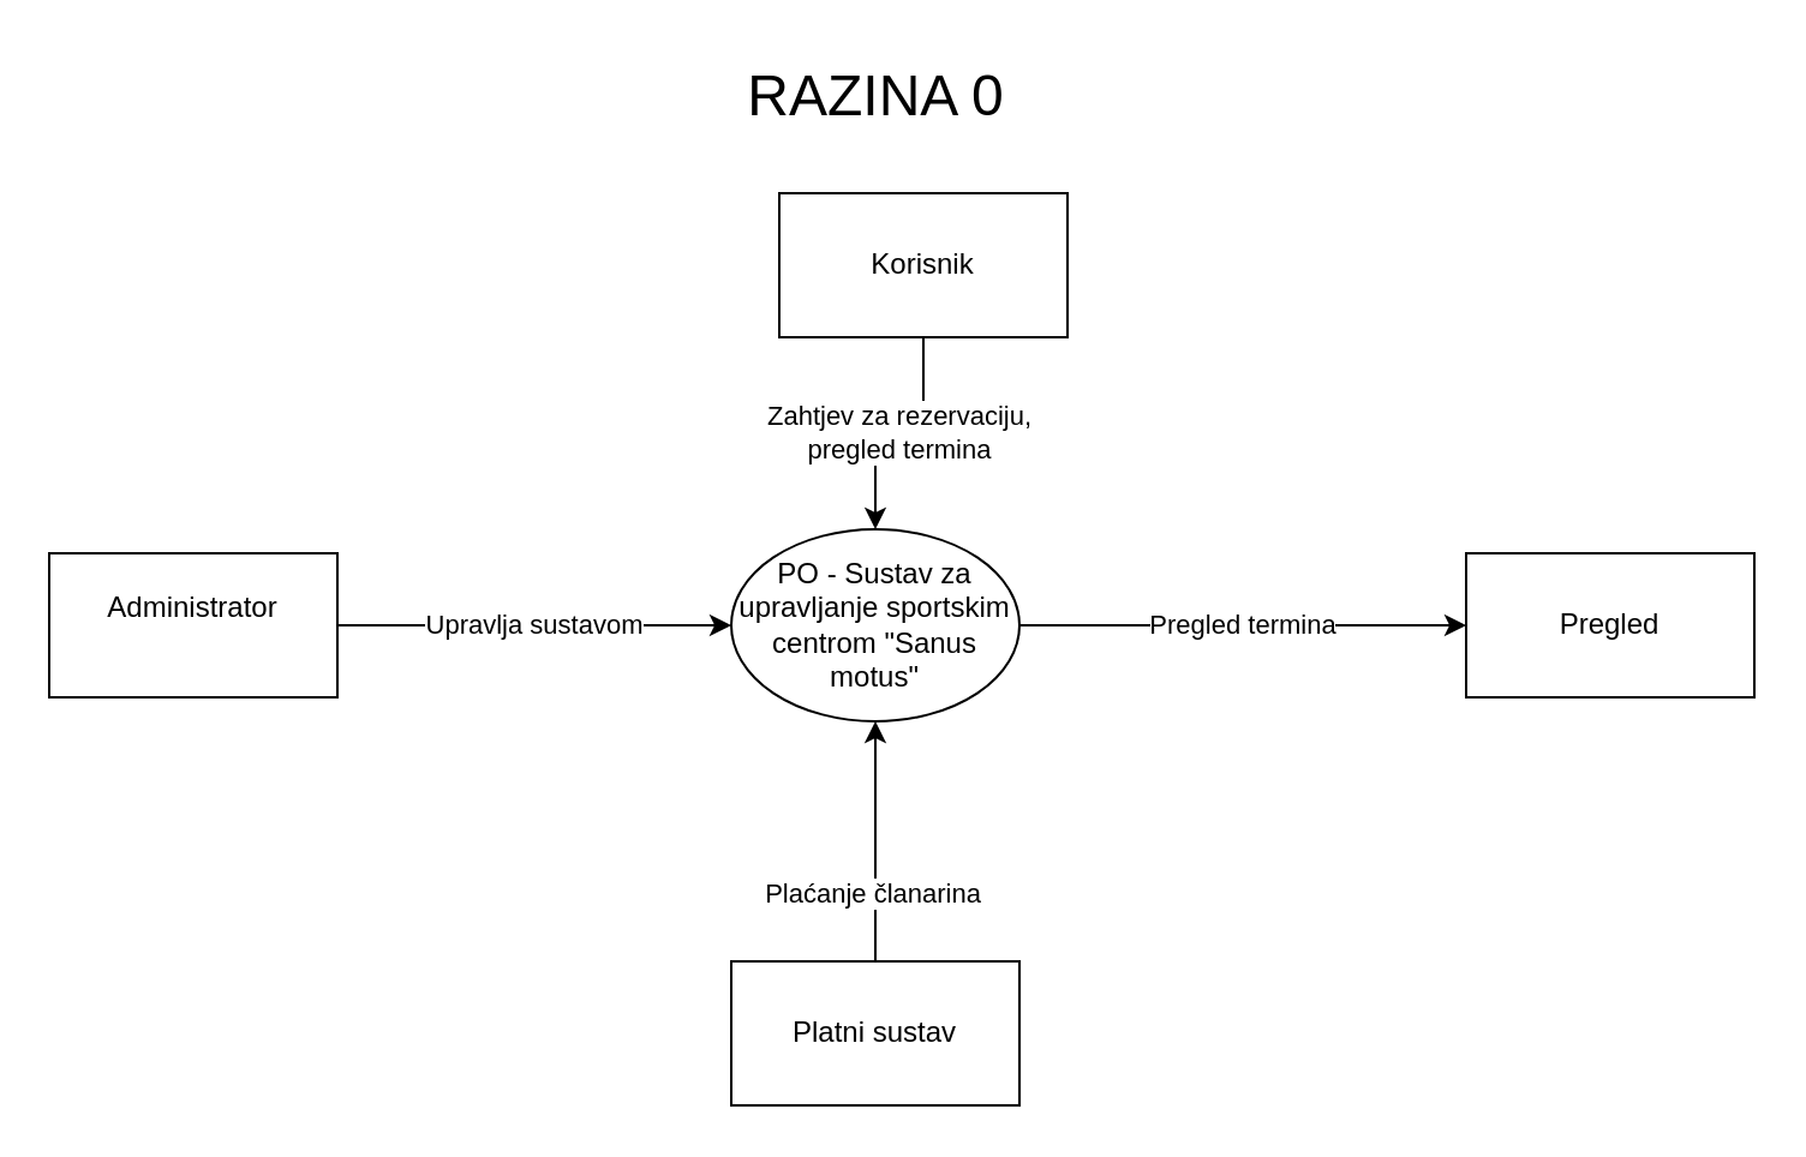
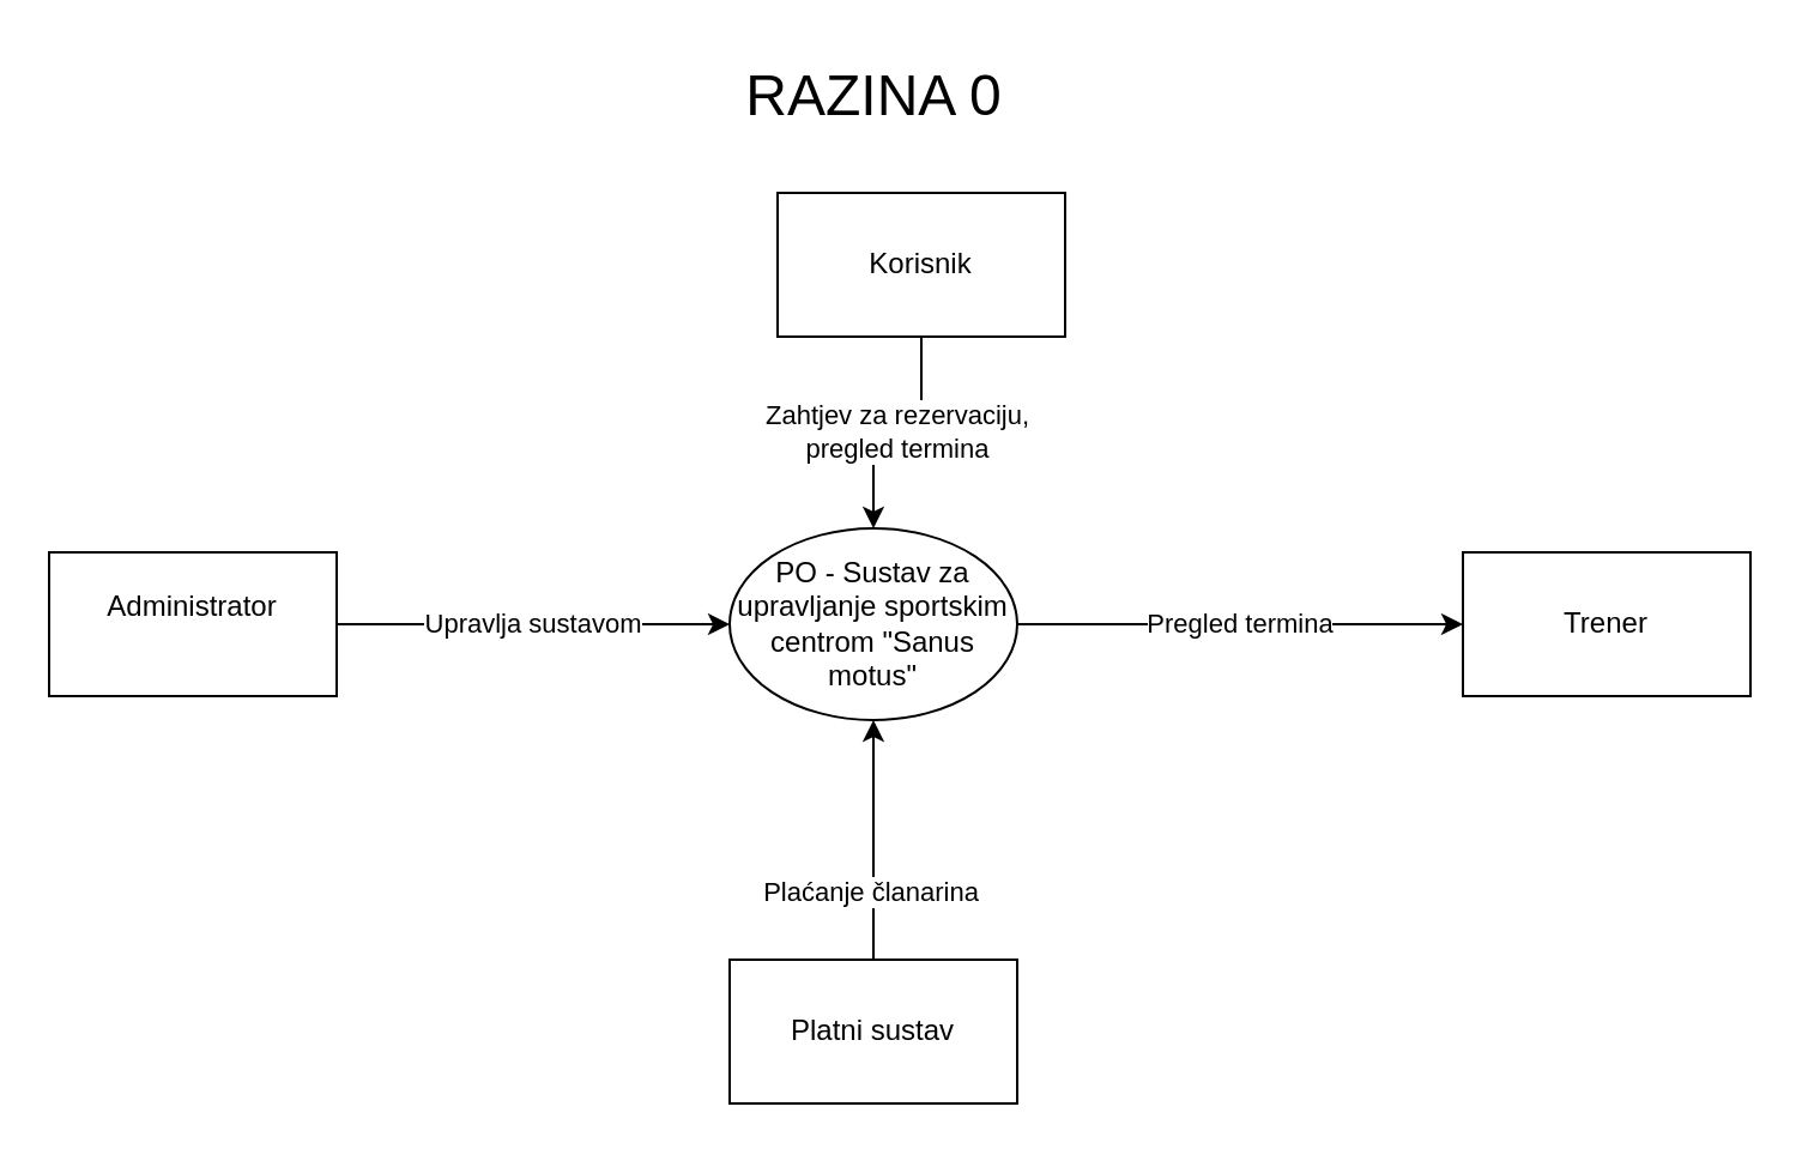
- <mxCell id="6" value="Pregled" style="rounded=0;whiteSpace=wrap;html=1;" vertex="1" parent="1"><mxGeometry x="610" y="230" width="120" height="60" as="geometry" /></mxCell>
+ <mxCell id="6" value="Trener" style="rounded=0;whiteSpace=wrap;html=1;" vertex="1" parent="1"><mxGeometry x="610" y="230" width="120" height="60" as="geometry" /></mxCell>
